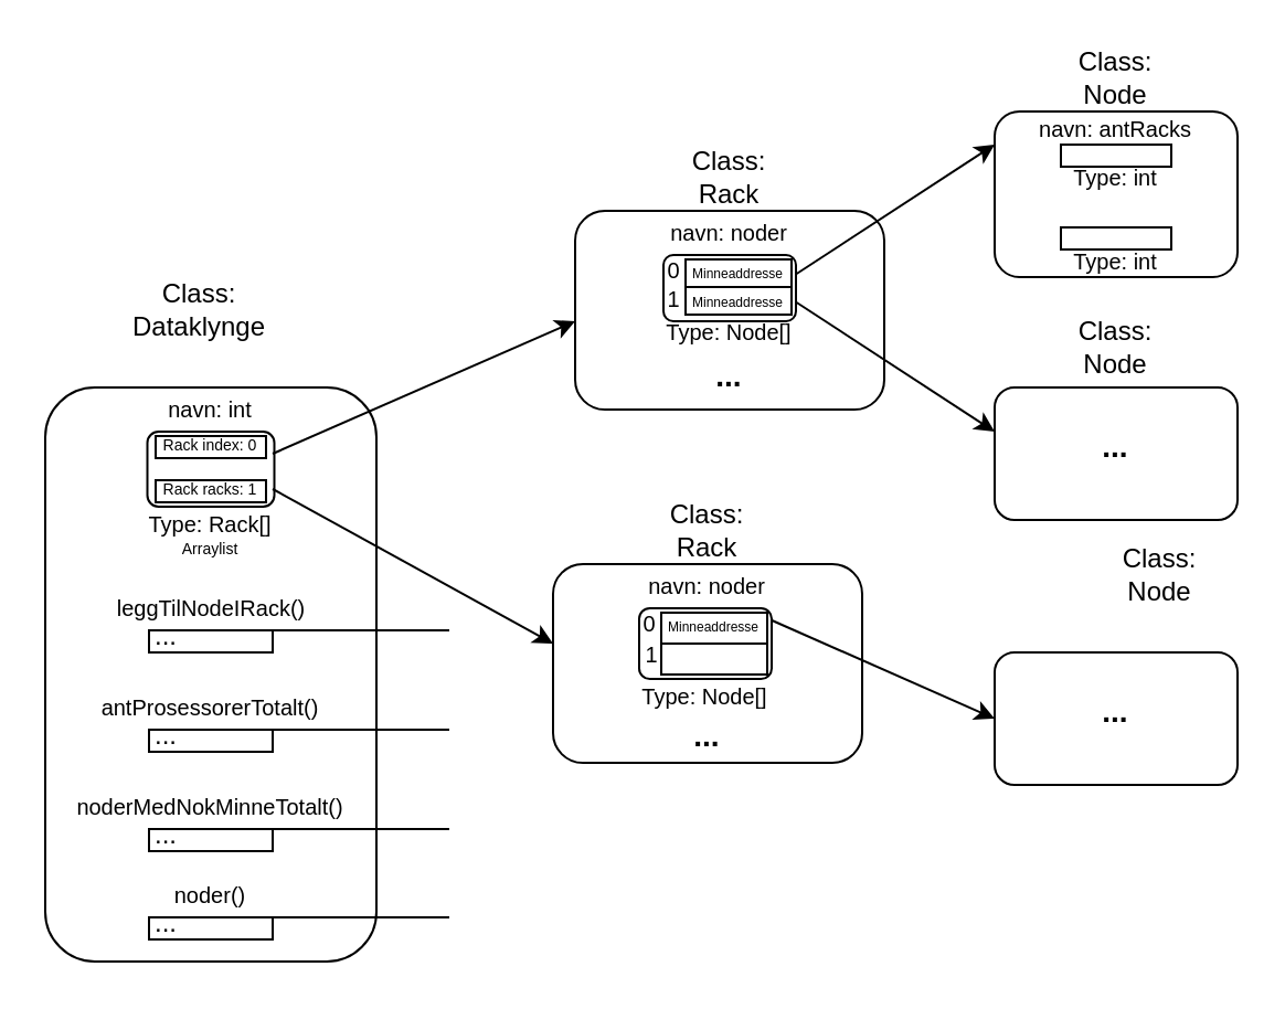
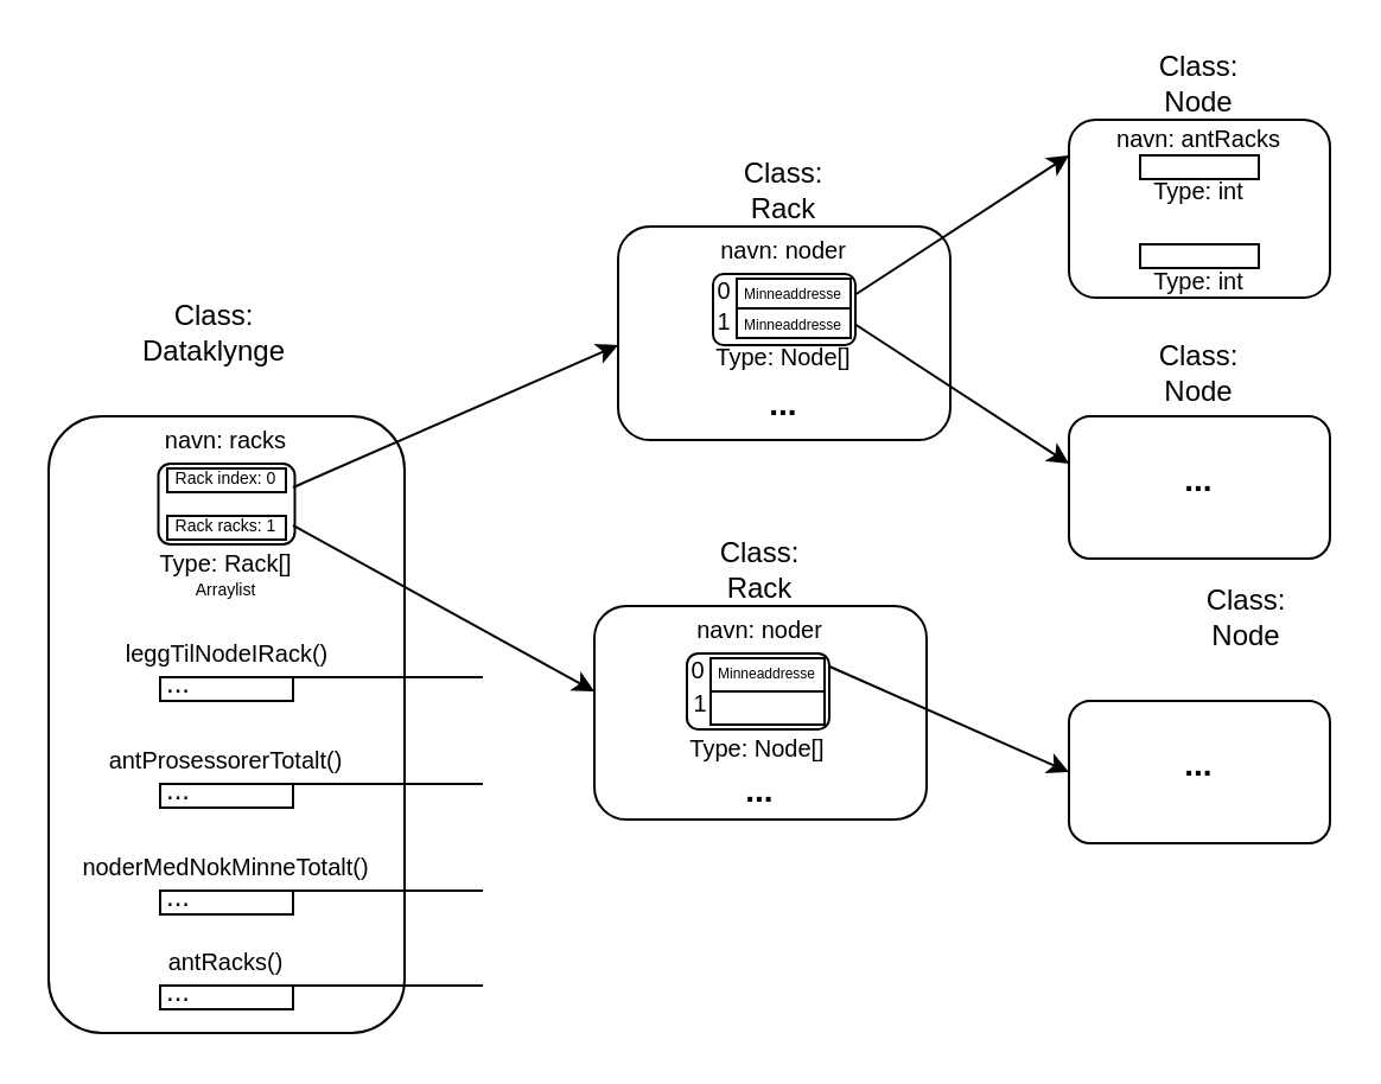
- <mxCell id="5" value="&lt;font style=&quot;font-size: 10px&quot;&gt;navn: int&lt;/font&gt;" style="text;html=1;strokeColor=none;fillColor=none;align=center;verticalAlign=middle;whiteSpace=wrap;rounded=0;" vertex="1" parent="1"><mxGeometry x="56.25" y="175" width="77.5" height="20" as="geometry" /></mxCell>
+ <mxCell id="5" value="&lt;font style=&quot;font-size: 10px&quot;&gt;navn: racks&lt;/font&gt;" style="text;html=1;strokeColor=none;fillColor=none;align=center;verticalAlign=middle;whiteSpace=wrap;rounded=0;" vertex="1" parent="1"><mxGeometry x="56.25" y="175" width="77.5" height="20" as="geometry" /></mxCell>
- <mxCell id="17" value="noder()" style="text;html=1;strokeColor=none;fillColor=none;align=center;verticalAlign=middle;whiteSpace=wrap;rounded=0;fontSize=10;" vertex="1" parent="1"><mxGeometry x="45" y="395" width="100" height="20" as="geometry" /></mxCell>
+ <mxCell id="17" value="antRacks()" style="text;html=1;strokeColor=none;fillColor=none;align=center;verticalAlign=middle;whiteSpace=wrap;rounded=0;fontSize=10;" vertex="1" parent="1"><mxGeometry x="45" y="395" width="100" height="20" as="geometry" /></mxCell>
